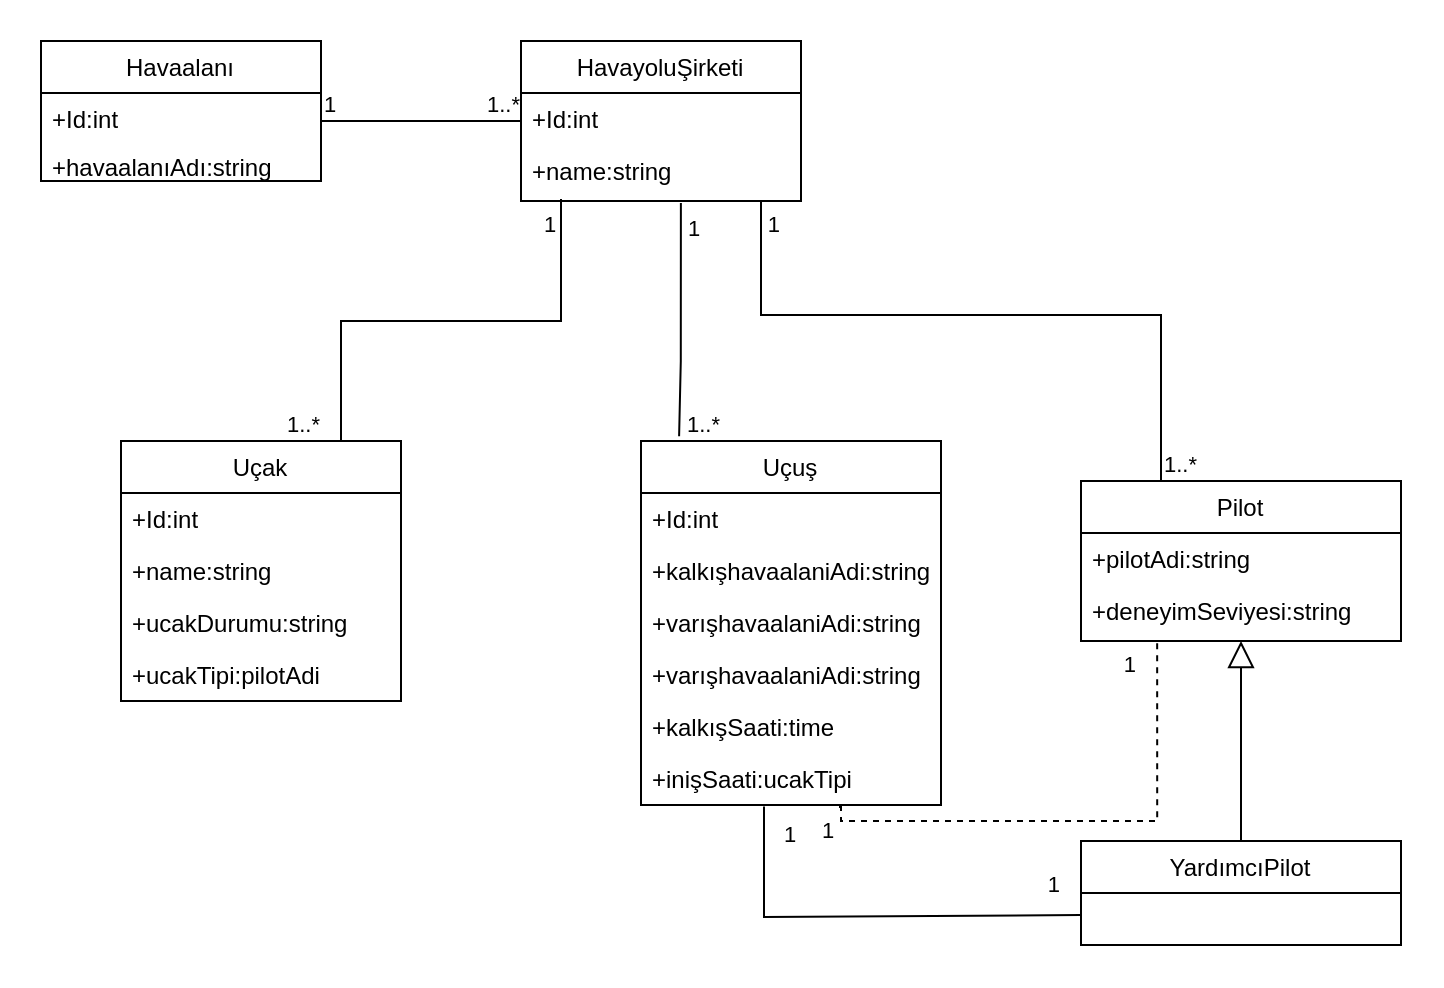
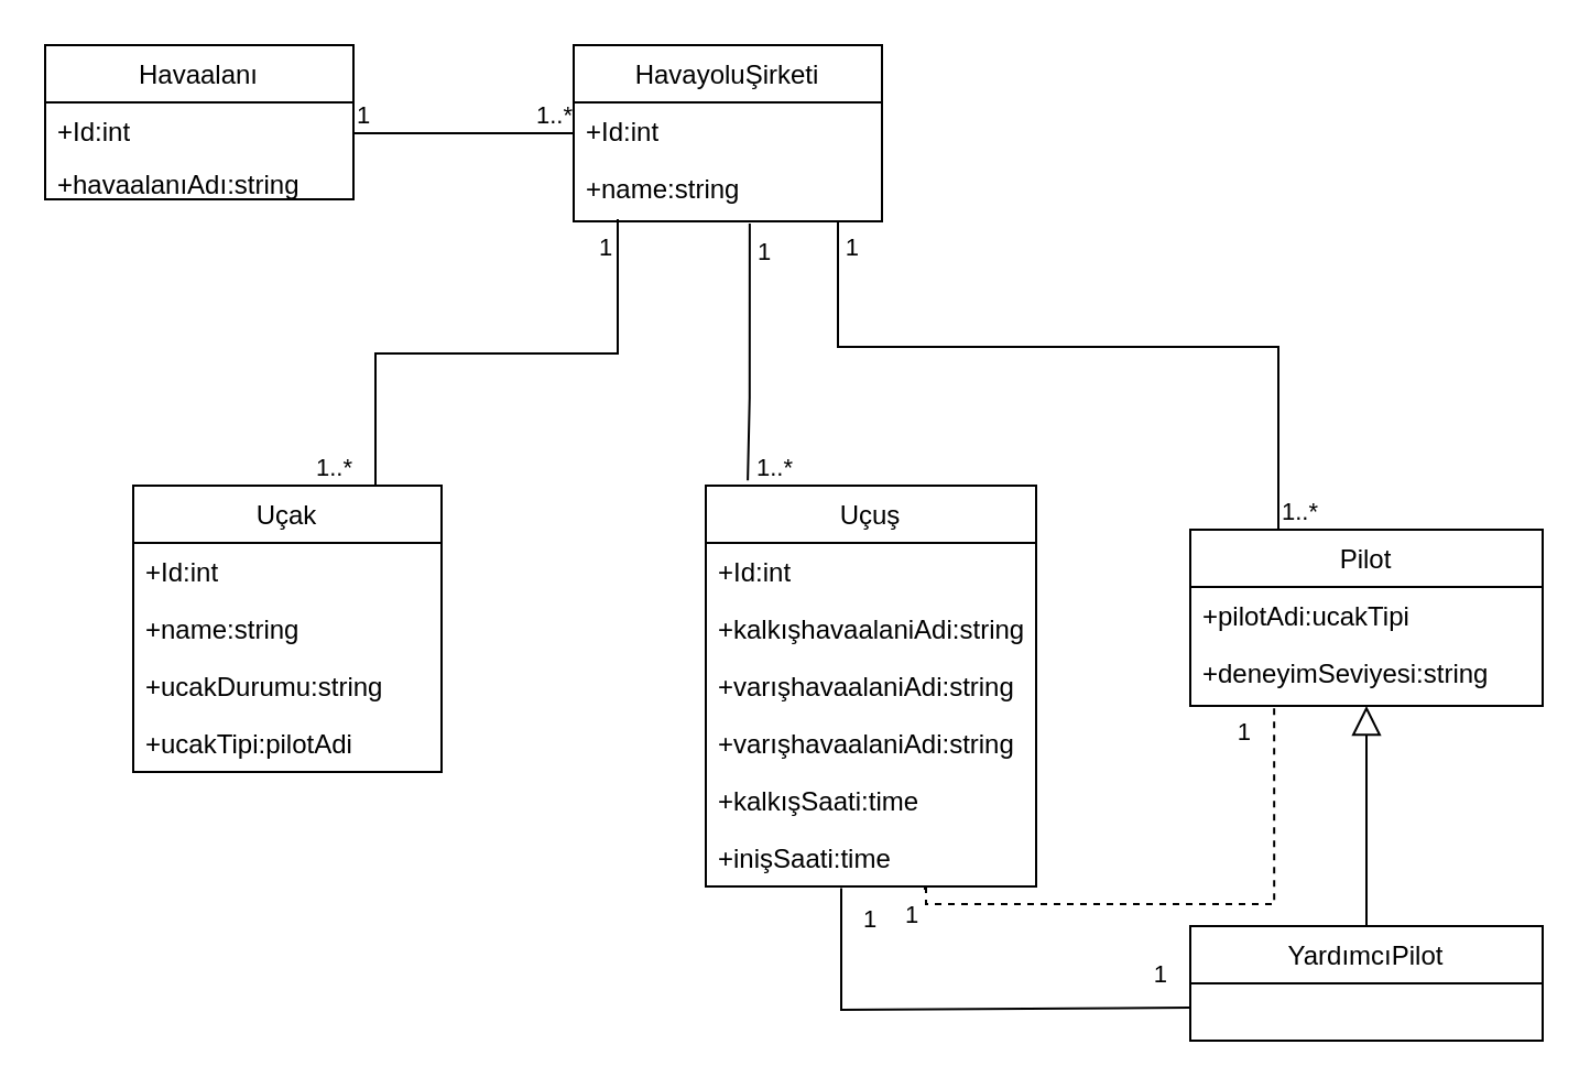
- <mxCell id="30" value="+pilotAdi:string" style="text;strokeColor=none;fillColor=none;align=left;verticalAlign=top;spacingLeft=4;spacingRight=4;overflow=hidden;rotatable=0;points=[[0,0.5],[1,0.5]];portConstraint=eastwest;" parent="29" vertex="1"><mxGeometry y="26" width="160" height="26" as="geometry" /></mxCell>
+ <mxCell id="30" value="+pilotAdi:ucakTipi" style="text;strokeColor=none;fillColor=none;align=left;verticalAlign=top;spacingLeft=4;spacingRight=4;overflow=hidden;rotatable=0;points=[[0,0.5],[1,0.5]];portConstraint=eastwest;" parent="29" vertex="1"><mxGeometry y="26" width="160" height="26" as="geometry" /></mxCell>
- <mxCell id="25" value="+inişSaati:ucakTipi" style="text;strokeColor=none;fillColor=none;align=left;verticalAlign=top;spacingLeft=4;spacingRight=4;overflow=hidden;rotatable=0;points=[[0,0.5],[1,0.5]];portConstraint=eastwest;" parent="19" vertex="1"><mxGeometry y="156" width="150" height="26" as="geometry" /></mxCell>
+ <mxCell id="25" value="+inişSaati:time" style="text;strokeColor=none;fillColor=none;align=left;verticalAlign=top;spacingLeft=4;spacingRight=4;overflow=hidden;rotatable=0;points=[[0,0.5],[1,0.5]];portConstraint=eastwest;" parent="19" vertex="1"><mxGeometry y="156" width="150" height="26" as="geometry" /></mxCell>
